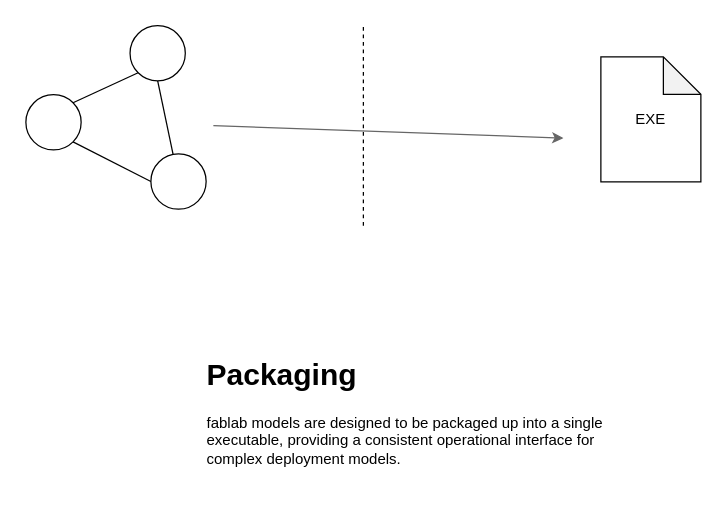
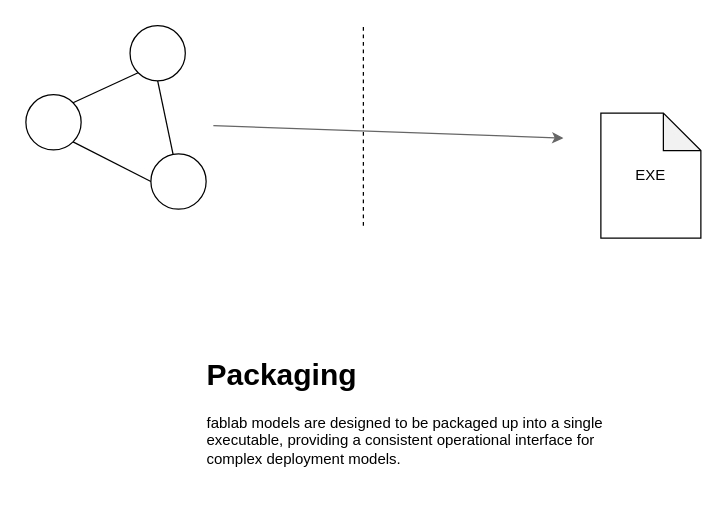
- <mxCell id="12" value="EXE" style="shape=note;whiteSpace=wrap;html=1;backgroundOutline=1;darkOpacity=0.05;align=center;" vertex="1" parent="1"><mxGeometry x="480" y="45" width="80" height="100" as="geometry" /></mxCell>
+ <mxCell id="12" value="EXE" style="shape=note;whiteSpace=wrap;html=1;backgroundOutline=1;darkOpacity=0.05;align=center;" vertex="1" parent="1"><mxGeometry x="480" y="90" width="80" height="100" as="geometry" /></mxCell>
